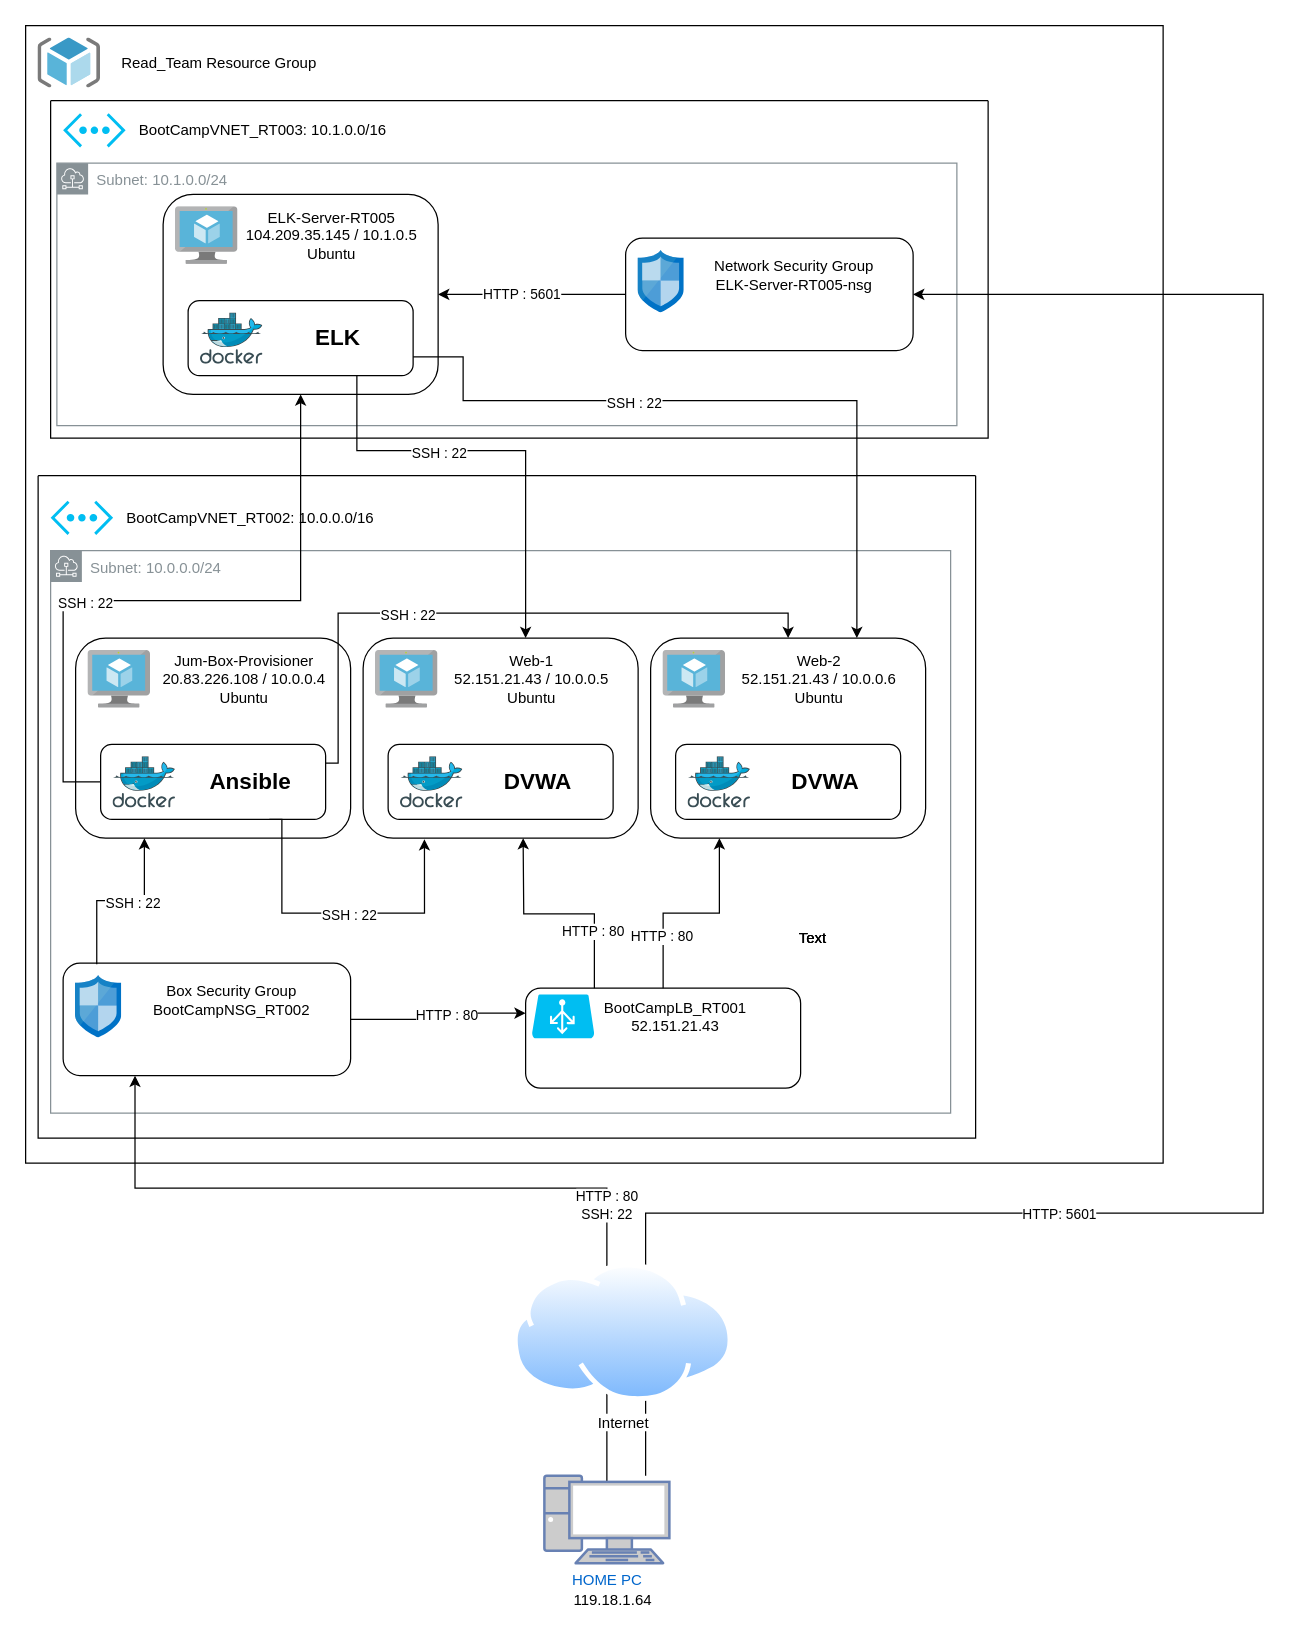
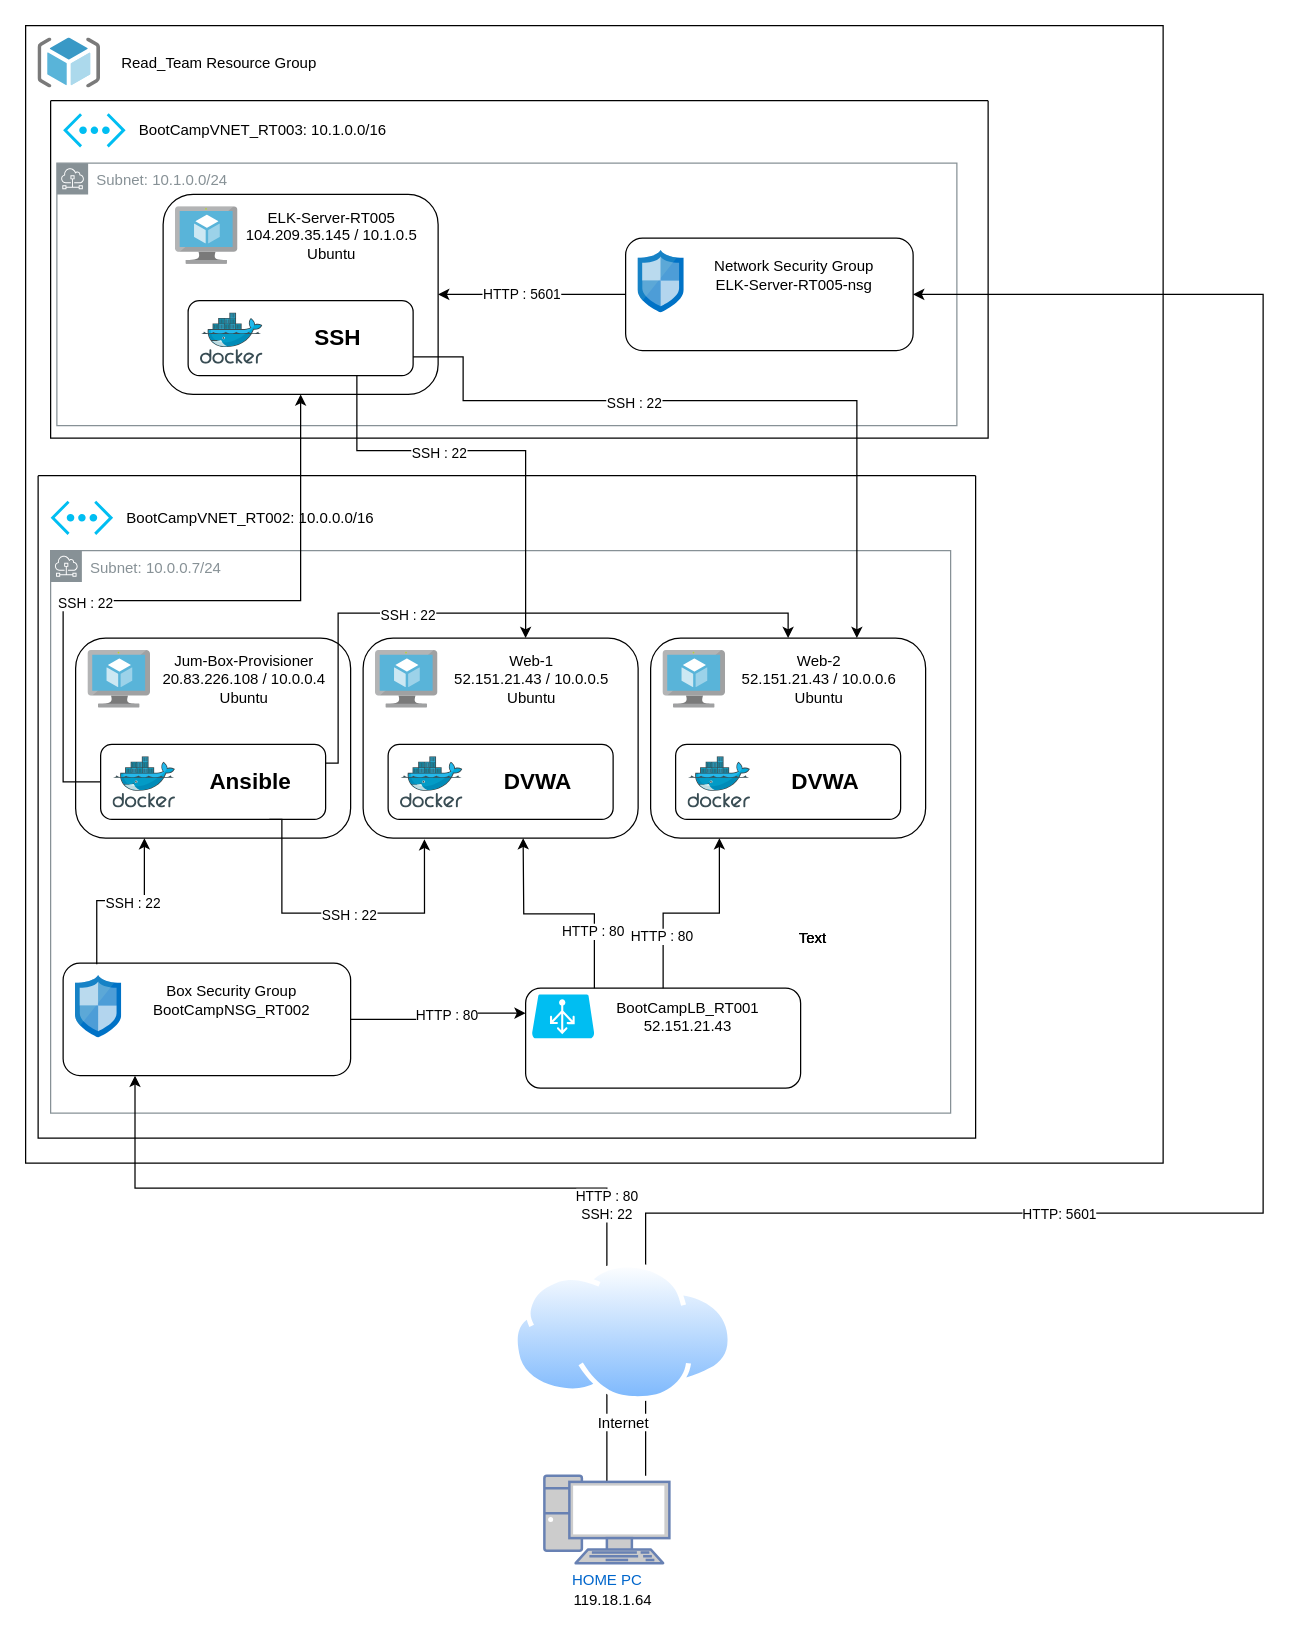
- <mxCell id="65" value="&lt;font style=&quot;font-size: 18px&quot;&gt;&lt;b&gt;ELK&lt;/b&gt;&lt;/font&gt;" style="text;html=1;strokeColor=none;fillColor=none;align=center;verticalAlign=middle;whiteSpace=wrap;rounded=0;" vertex="1" parent="59"><mxGeometry x="120" y="105" width="40" height="20" as="geometry" /></mxCell>
+ <mxCell id="65" value="&lt;font style=&quot;font-size: 18px&quot;&gt;&lt;b&gt;SSH&lt;/b&gt;&lt;/font&gt;" style="text;html=1;strokeColor=none;fillColor=none;align=center;verticalAlign=middle;whiteSpace=wrap;rounded=0;" vertex="1" parent="59"><mxGeometry x="120" y="105" width="40" height="20" as="geometry" /></mxCell>
- <mxCell id="7" value="Subnet: 10.0.0.0/24" style="outlineConnect=0;gradientColor=none;html=1;whiteSpace=wrap;fontSize=12;fontStyle=0;shape=mxgraph.aws4.group;grIcon=mxgraph.aws4.group_subnet;strokeColor=#879196;fillColor=none;verticalAlign=top;align=left;spacingLeft=30;fontColor=#879196;dashed=0;" vertex="1" parent="1"><mxGeometry x="40" y="440" width="720" height="450" as="geometry" /></mxCell>
+ <mxCell id="7" value="Subnet: 10.0.0.7/24" style="outlineConnect=0;gradientColor=none;html=1;whiteSpace=wrap;fontSize=12;fontStyle=0;shape=mxgraph.aws4.group;grIcon=mxgraph.aws4.group_subnet;strokeColor=#879196;fillColor=none;verticalAlign=top;align=left;spacingLeft=30;fontColor=#879196;dashed=0;" vertex="1" parent="1"><mxGeometry x="40" y="440" width="720" height="450" as="geometry" /></mxCell>
- <mxCell id="40" value="BootCampLB_RT001&lt;br&gt;52.151.21.43" style="text;html=1;strokeColor=none;fillColor=none;align=center;verticalAlign=middle;whiteSpace=wrap;rounded=0;" vertex="1" parent="37"><mxGeometry x="100" y="12.5" width="40" height="20" as="geometry" /></mxCell>
+ <mxCell id="40" value="BootCampLB_RT001&lt;br&gt;52.151.21.43" style="text;html=1;strokeColor=none;fillColor=none;align=center;verticalAlign=middle;whiteSpace=wrap;rounded=0;" vertex="1" parent="37"><mxGeometry x="110" y="12.5" width="40" height="20" as="geometry" /></mxCell>
